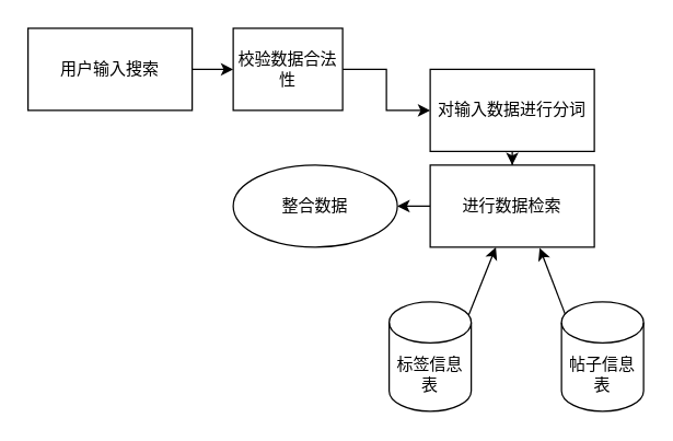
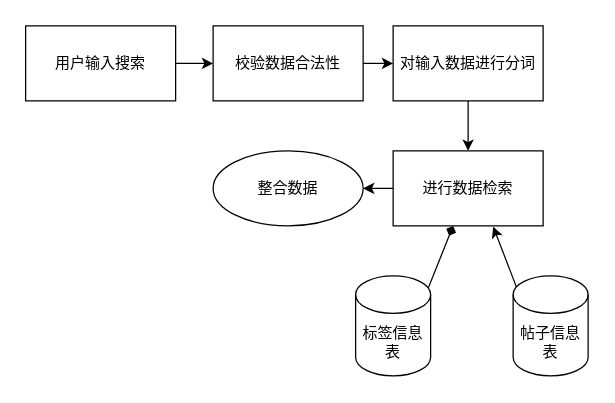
- <mxCell id="5" value="校验数据合法性" style="whiteSpace=wrap;html=1;rounded=0;" vertex="1" parent="1"><mxGeometry x="170" y="20" width="80" height="60" as="geometry" /></mxCell>
+ <mxCell id="5" value="校验数据合法性" style="whiteSpace=wrap;html=1;rounded=0;" vertex="1" parent="1"><mxGeometry x="170" y="20" width="120" height="60" as="geometry" /></mxCell>
- <mxCell id="7" value="对输入数据进行分词" style="whiteSpace=wrap;html=1;rounded=0;" vertex="1" parent="1"><mxGeometry x="314" y="50" width="120" height="60" as="geometry" /></mxCell>
+ <mxCell id="7" value="对输入数据进行分词" style="whiteSpace=wrap;html=1;rounded=0;" vertex="1" parent="1"><mxGeometry x="314" y="20" width="120" height="60" as="geometry" /></mxCell>
- <mxCell id="12" style="rounded=0;orthogonalLoop=1;jettySize=auto;html=1;exitX=0.5;exitY=1;exitDx=0;exitDy=0;exitPerimeter=0;elbow=vertical;" edge="1" parent="1" source="13" target="9"><mxGeometry relative="1" as="geometry" /></mxCell>
+ <mxCell id="12" style="rounded=0;orthogonalLoop=1;jettySize=auto;html=1;exitX=0.5;exitY=1;exitDx=0;exitDy=0;exitPerimeter=0;elbow=vertical;endArrow=diamond;" edge="1" parent="1" source="13" target="9"><mxGeometry relative="1" as="geometry" /></mxCell>
